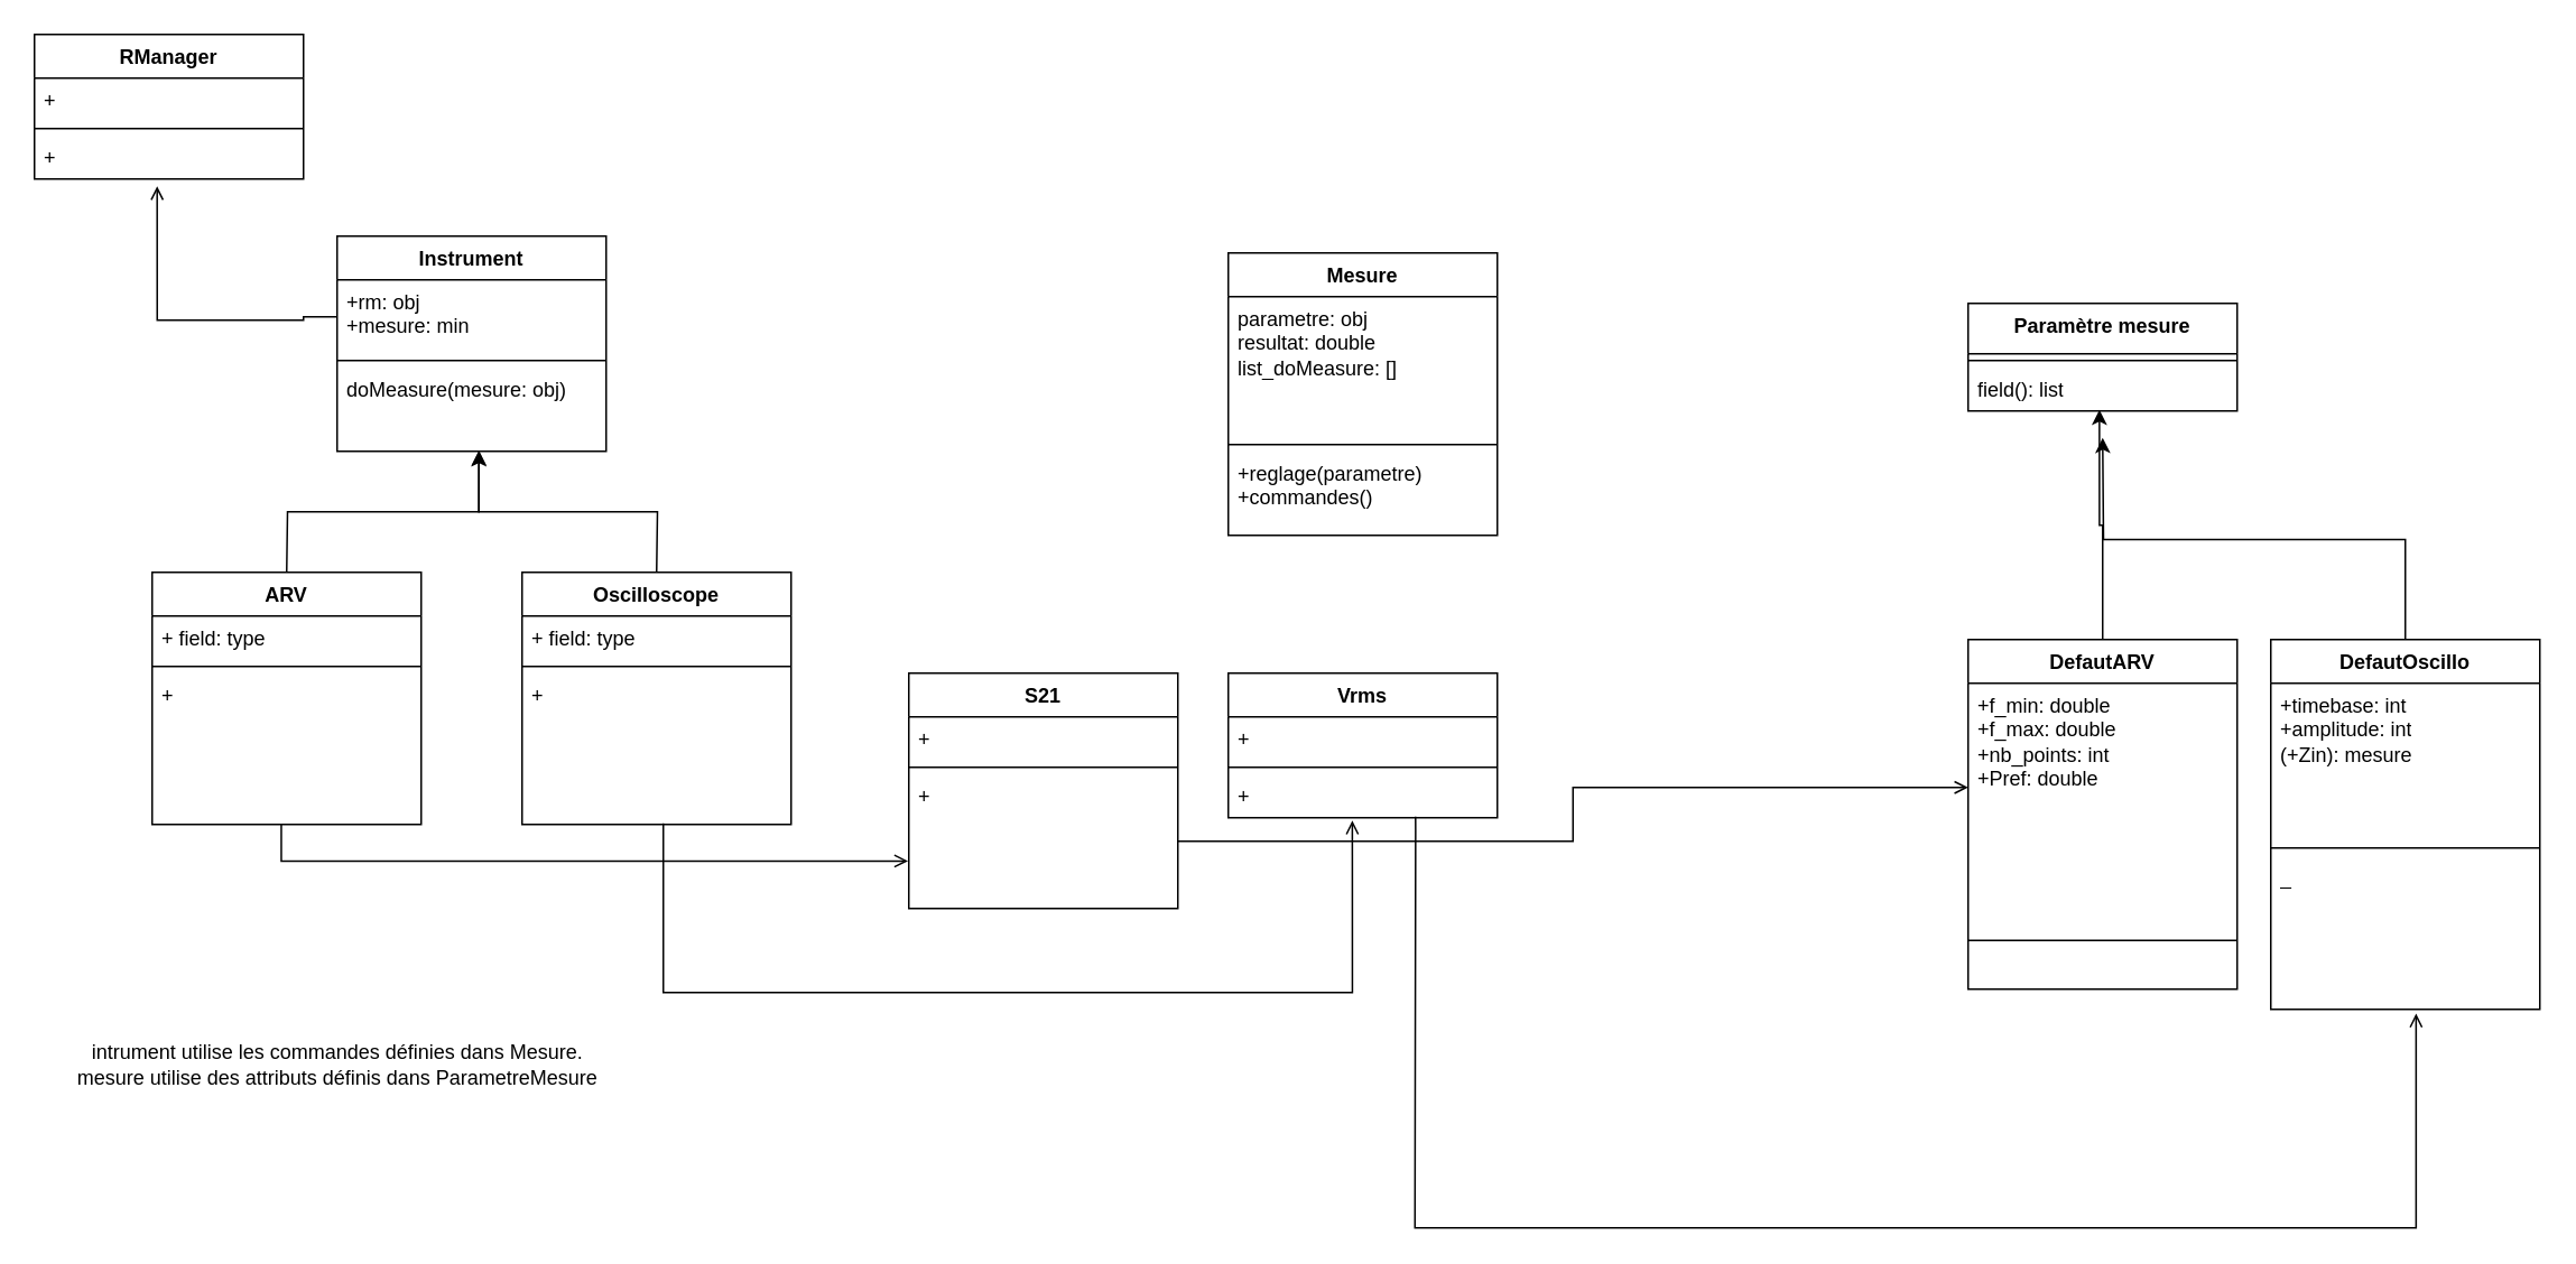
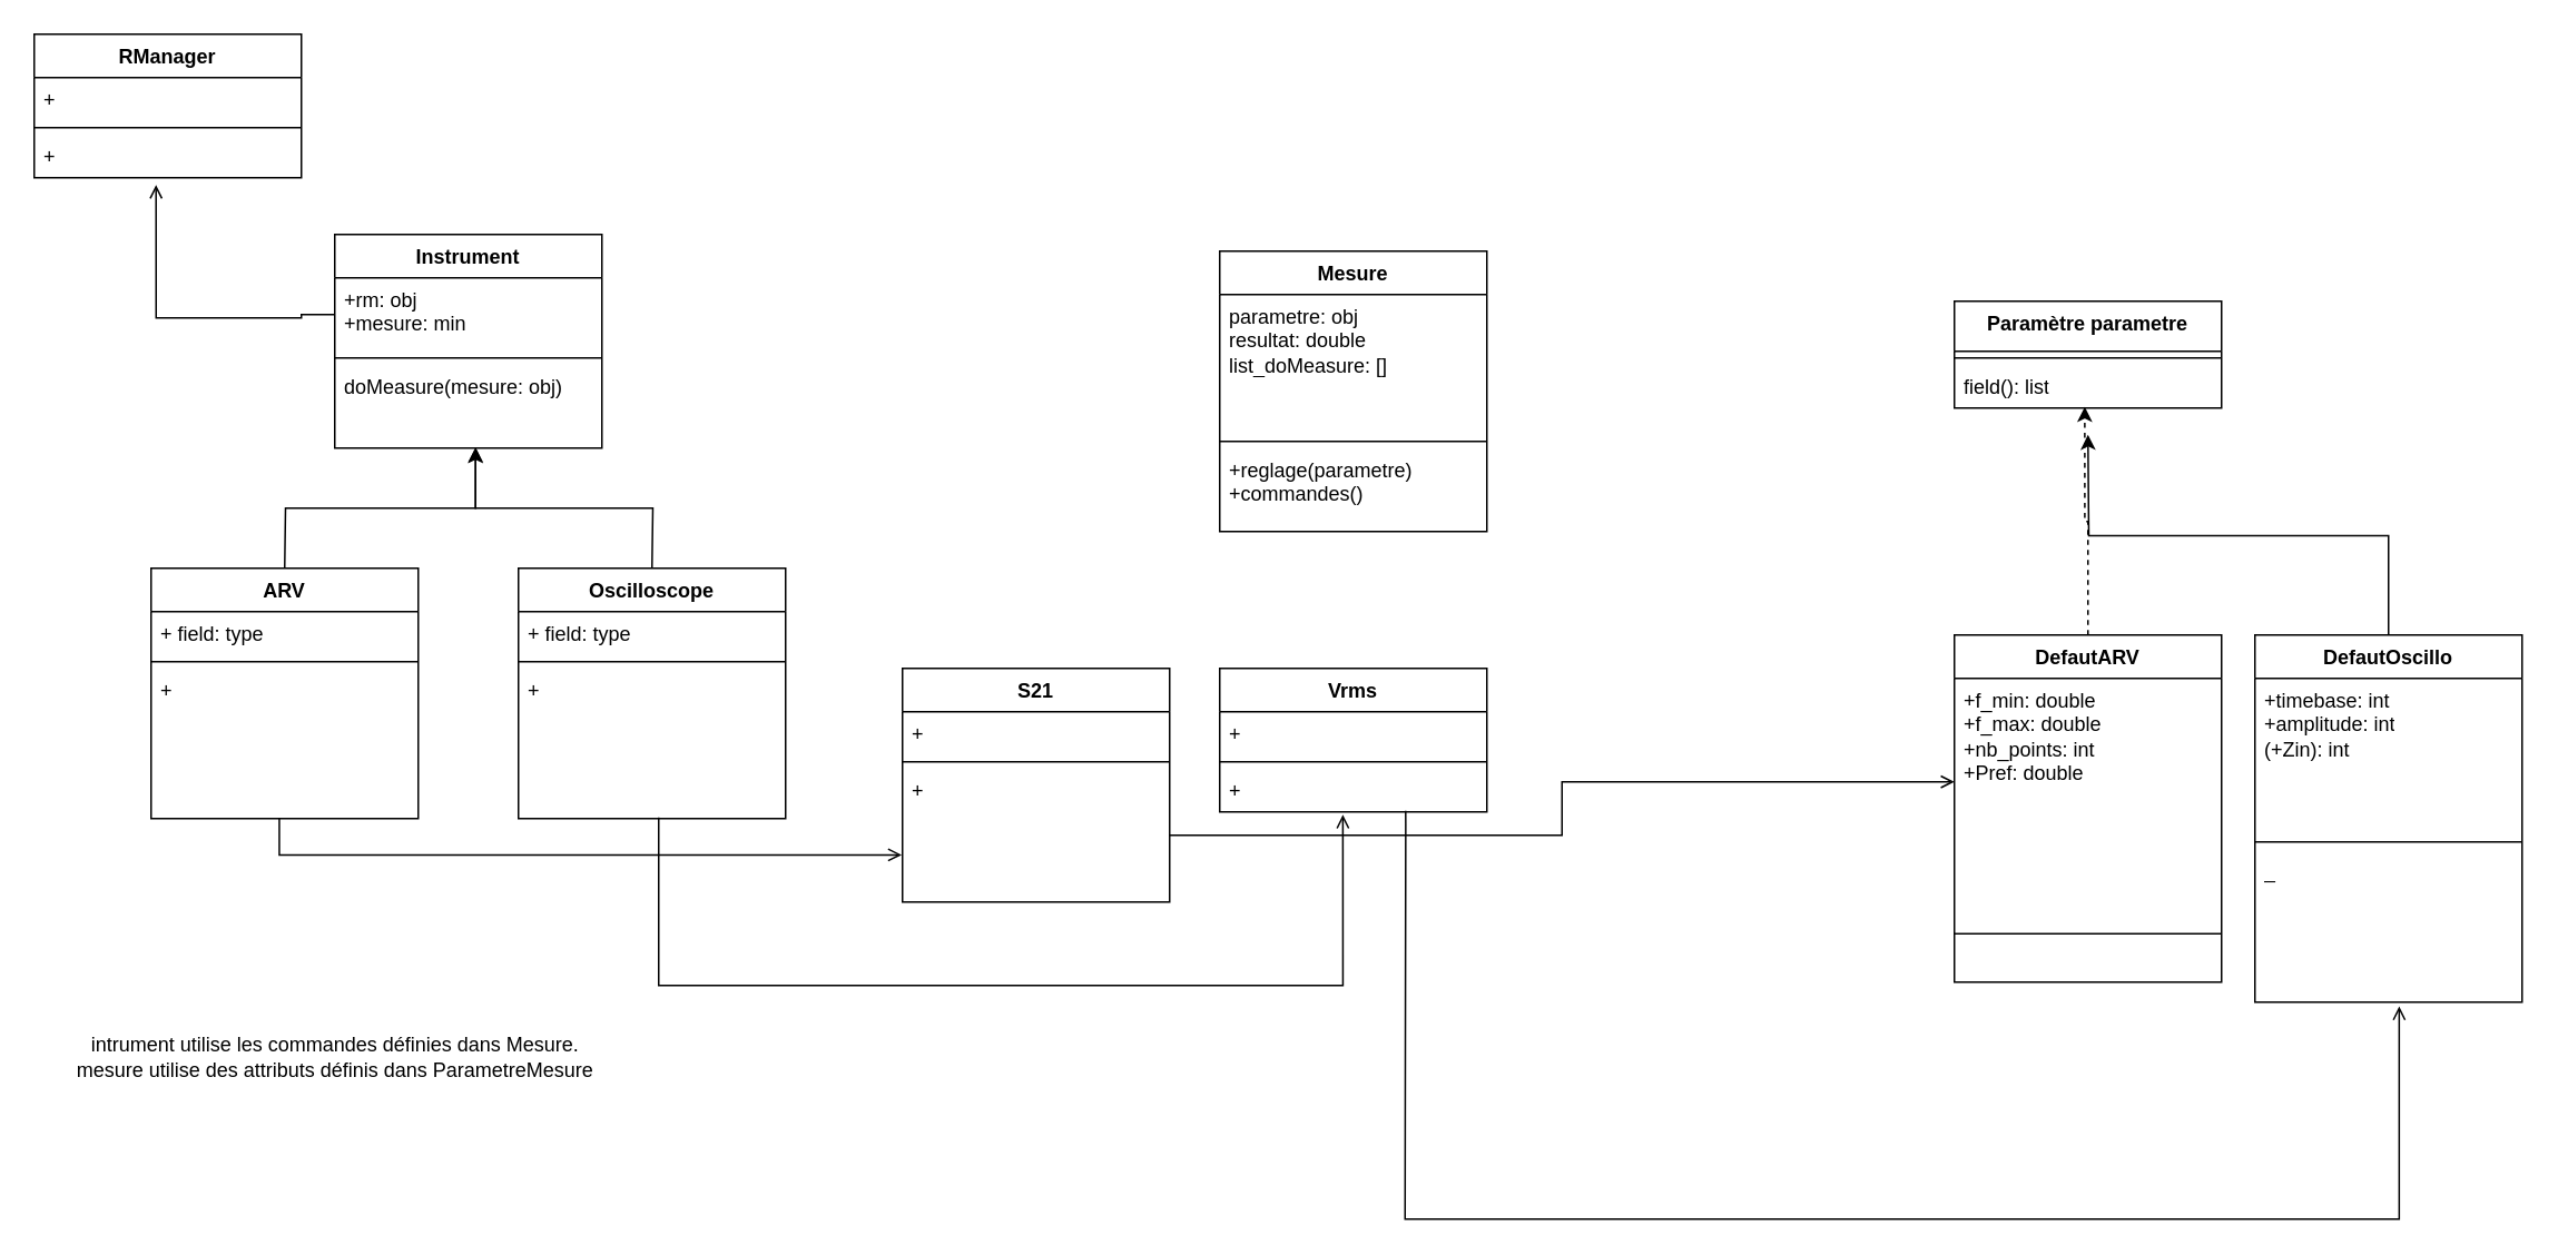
- <mxCell id="20" value="Paramètre mesure" style="swimlane;fontStyle=1;align=center;verticalAlign=top;childLayout=stackLayout;horizontal=1;startSize=30;horizontalStack=0;resizeParent=1;resizeParentMax=0;resizeLast=0;collapsible=1;marginBottom=0;whiteSpace=wrap;html=1;" vertex="1" parent="1"><mxGeometry x="1170" width="160" height="64" as="geometry" y="180" /></mxCell>
+ <mxCell id="20" value="Paramètre parametre" style="swimlane;fontStyle=1;align=center;verticalAlign=top;childLayout=stackLayout;horizontal=1;startSize=30;horizontalStack=0;resizeParent=1;resizeParentMax=0;resizeLast=0;collapsible=1;marginBottom=0;whiteSpace=wrap;html=1;" vertex="1" parent="1"><mxGeometry x="1170" width="160" height="64" as="geometry" y="180" /></mxCell>
- <mxCell id="26" style="edgeStyle=orthogonalEdgeStyle;rounded=0;orthogonalLoop=1;jettySize=auto;html=1;exitX=0.5;exitY=0;exitDx=0;exitDy=0;entryX=0.488;entryY=0.973;entryDx=0;entryDy=0;entryPerimeter=0;" edge="1" parent="1" source="23" target="22"><mxGeometry relative="1" as="geometry" /></mxCell>
+ <mxCell id="26" style="edgeStyle=orthogonalEdgeStyle;rounded=0;orthogonalLoop=1;jettySize=auto;html=1;exitX=0.5;exitY=0;exitDx=0;exitDy=0;entryX=0.488;entryY=0.973;entryDx=0;entryDy=0;entryPerimeter=0;dashed=1;" edge="1" parent="1" source="23" target="22"><mxGeometry relative="1" as="geometry" /></mxCell>
- <mxCell id="29" value="+timebase: int&lt;br&gt;+amplitude: int&lt;br&gt;(+Zin): mesure" style="text;strokeColor=none;fillColor=none;align=left;verticalAlign=top;spacingLeft=4;spacingRight=4;overflow=hidden;rotatable=0;points=[[0,0.5],[1,0.5]];portConstraint=eastwest;whiteSpace=wrap;html=1;" vertex="1" parent="28"><mxGeometry y="26" width="160" height="94" as="geometry" /></mxCell>
+ <mxCell id="29" value="+timebase: int&lt;br&gt;+amplitude: int&lt;br&gt;(+Zin): int" style="text;strokeColor=none;fillColor=none;align=left;verticalAlign=top;spacingLeft=4;spacingRight=4;overflow=hidden;rotatable=0;points=[[0,0.5],[1,0.5]];portConstraint=eastwest;whiteSpace=wrap;html=1;" vertex="1" parent="28"><mxGeometry y="26" width="160" height="94" as="geometry" /></mxCell>
